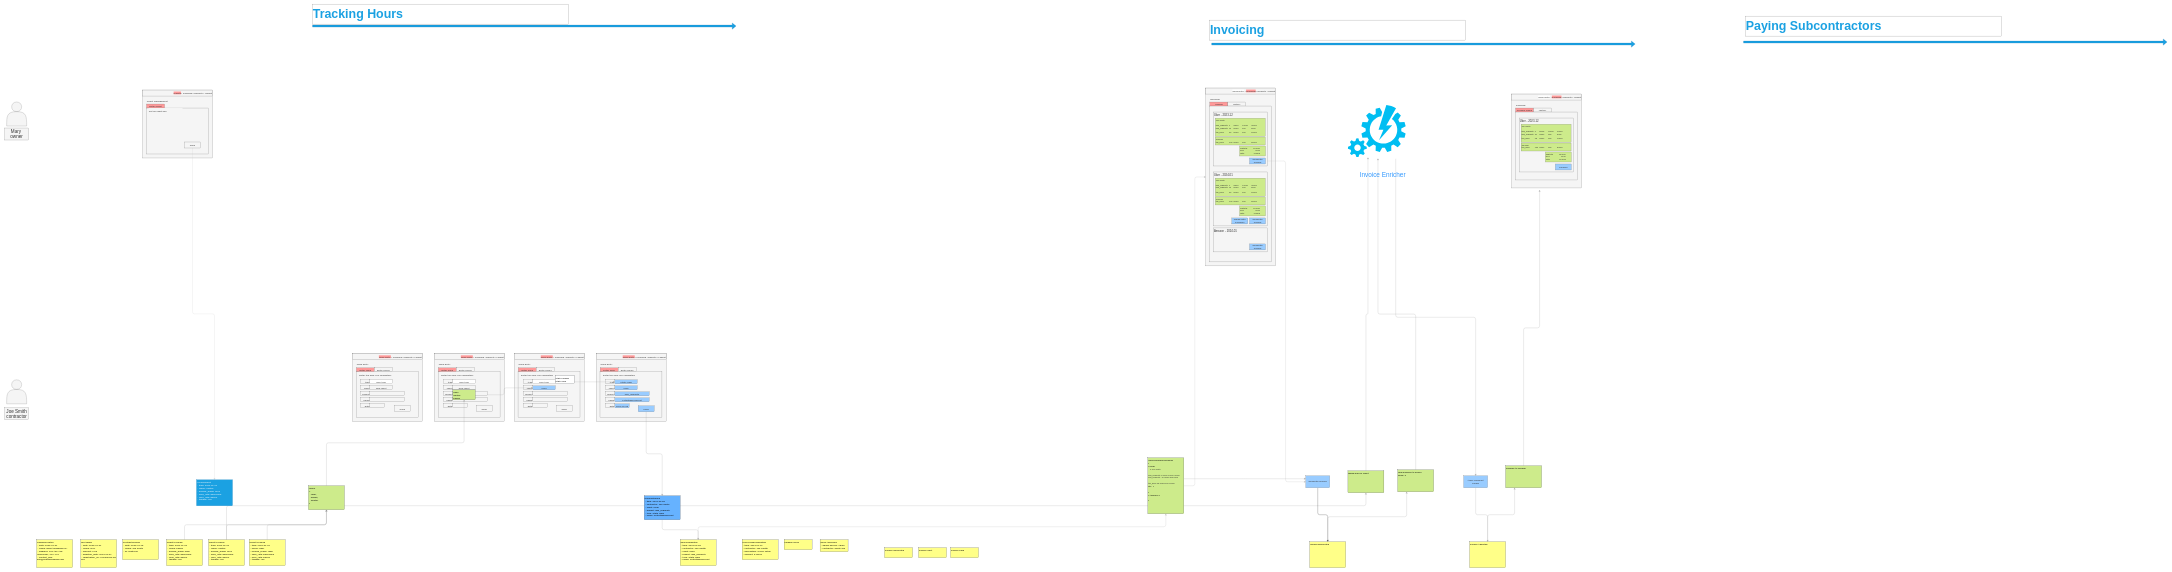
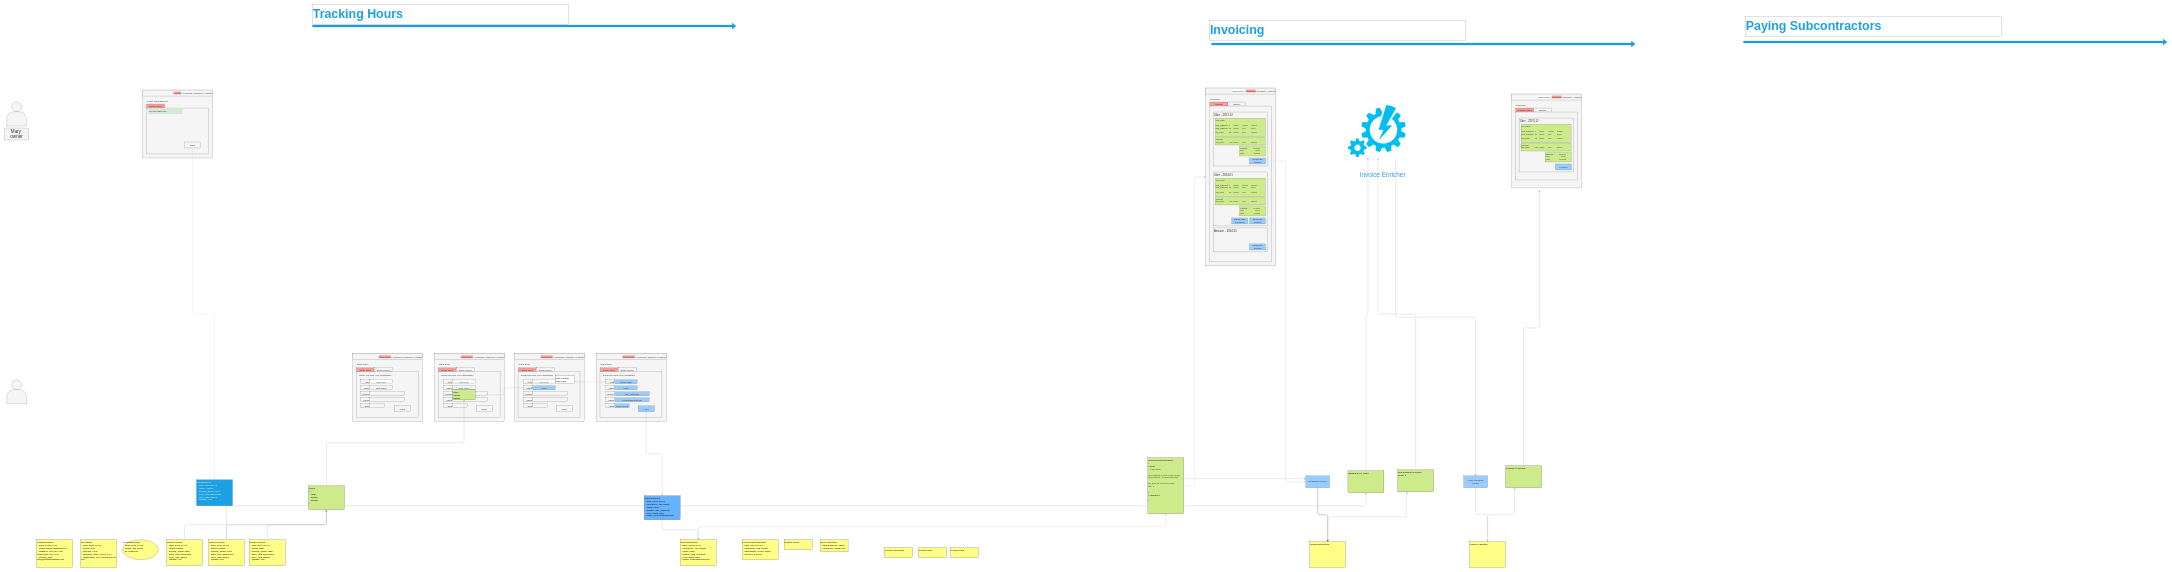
- <mxCell id="143" value="Set up client info" style="rounded=0;whiteSpace=wrap;html=1;strokeColor=none;fontFamily=Helvetica;fontSize=12;fontColor=#333333;fillColor=#f5f5f5;align=left;" vertex="1" parent="1"><mxGeometry x="740" y="540" width="170" height="30" as="geometry" /></mxCell>
+ <mxCell id="143" value="Set up client info" style="rounded=0;whiteSpace=wrap;html=1;strokeColor=none;fontFamily=Helvetica;fontSize=12;fontColor=#333333;fillColor=#d5e8d4;align=left;" vertex="1" parent="1"><mxGeometry x="740" y="540" width="170" height="30" as="geometry" /></mxCell>
- <mxCell id="94" value="Joe Smith&lt;br style=&quot;font-size: 23px;&quot;&gt;contractor" style="rounded=0;whiteSpace=wrap;html=1;fillColor=#f5f5f5;fontColor=#333333;strokeColor=#666666;fontSize=23;" vertex="1" parent="1"><mxGeometry x="20" y="2040" width="120" height="60" as="geometry" /></mxCell>
- <mxCell id="12" value="ContractorHired&lt;br&gt;&amp;nbsp;- date: 2023-12-15&lt;br&gt;&amp;nbsp;- name: Joe Smith&lt;br&gt;&amp;nbsp;- id: smith.joe&lt;br&gt;&amp;nbsp;" style="rounded=0;whiteSpace=wrap;html=1;fillColor=#ffff88;strokeColor=#36393d;align=left;verticalAlign=top;fontColor=#000000;" parent="1" vertex="1"><mxGeometry x="610" y="2700" width="180" height="100" as="geometry" /></mxCell>
+ <mxCell id="12" value="ContractorHired&lt;br&gt;&amp;nbsp;- date: 2023-12-15&lt;br&gt;&amp;nbsp;- name: Joe Smith&lt;br&gt;&amp;nbsp;- id: smith.joe&lt;br&gt;&amp;nbsp;" style="ellipse;whiteSpace=wrap;html=1;fillColor=#ffff88;strokeColor=#36393d;align=left;verticalAlign=top;fontColor=#000000;" parent="1" vertex="1"><mxGeometry x="610" y="2700" width="180" height="100" as="geometry" /></mxCell>
